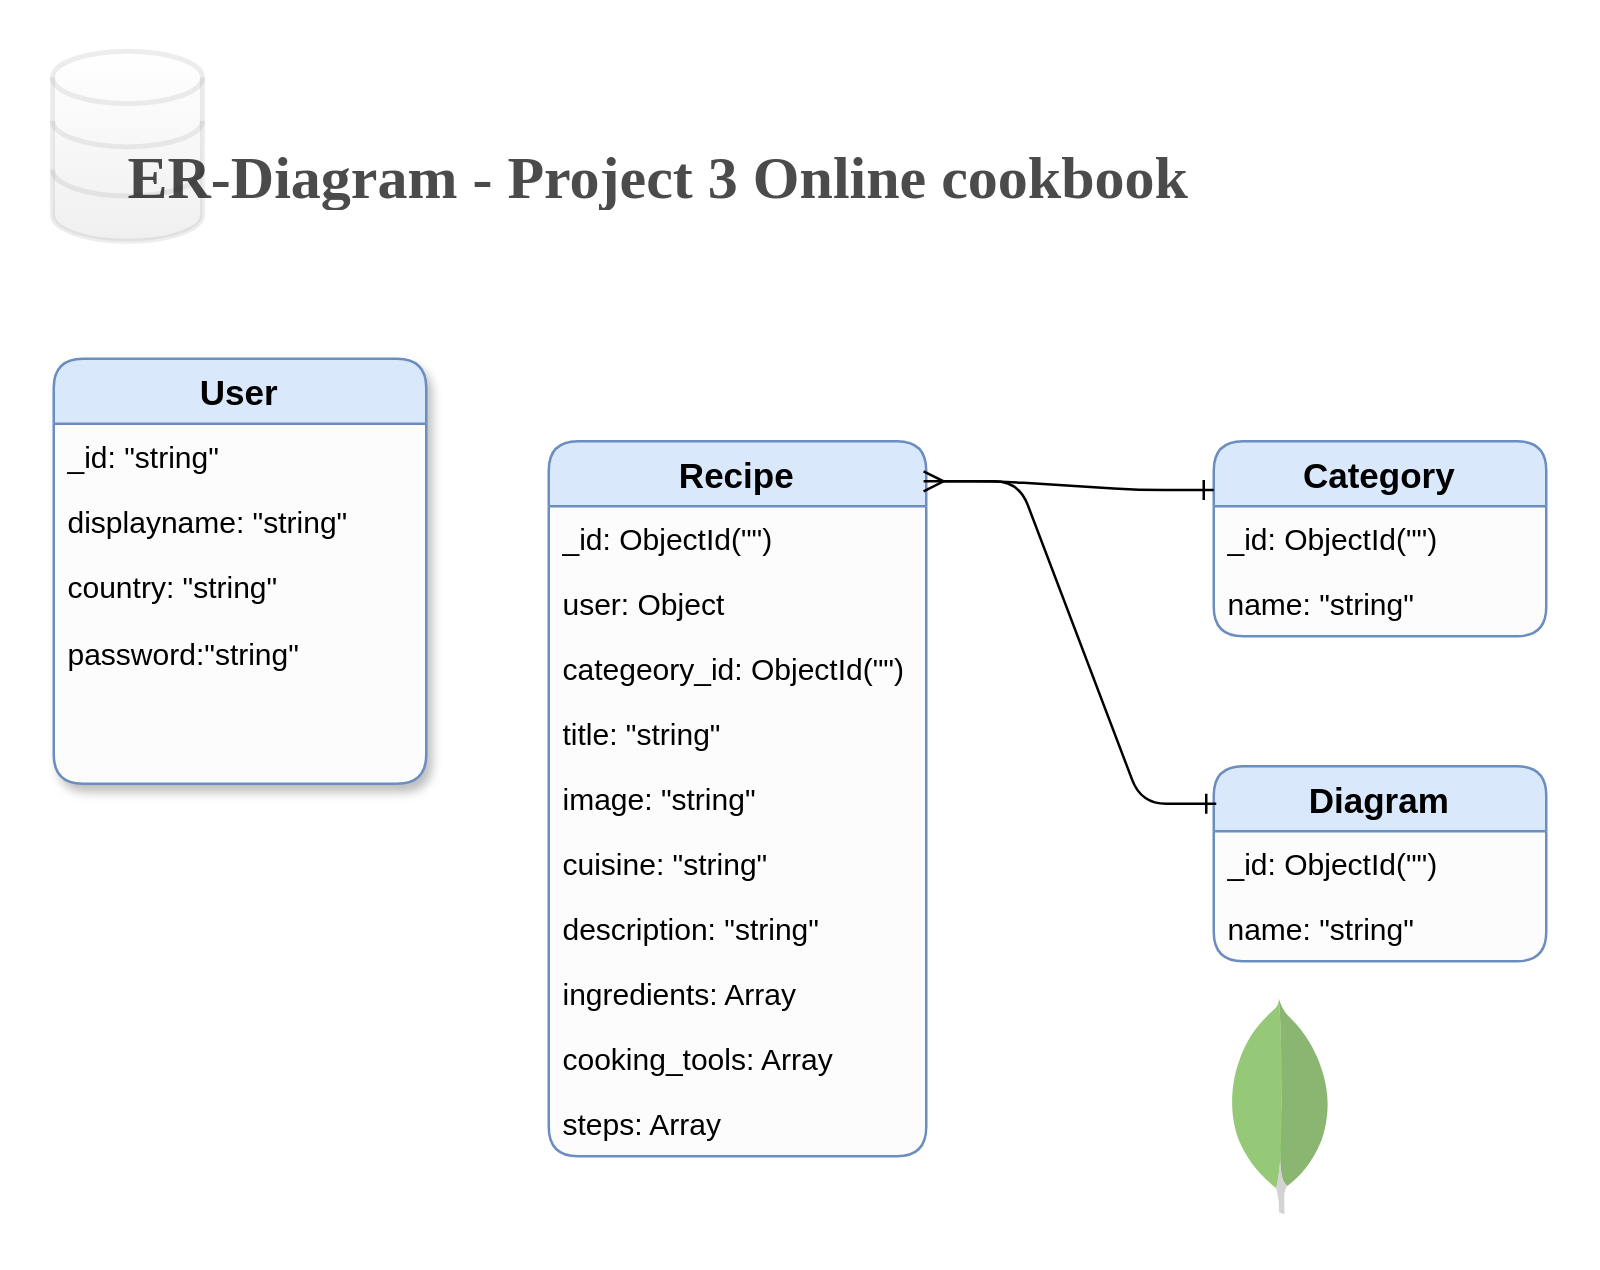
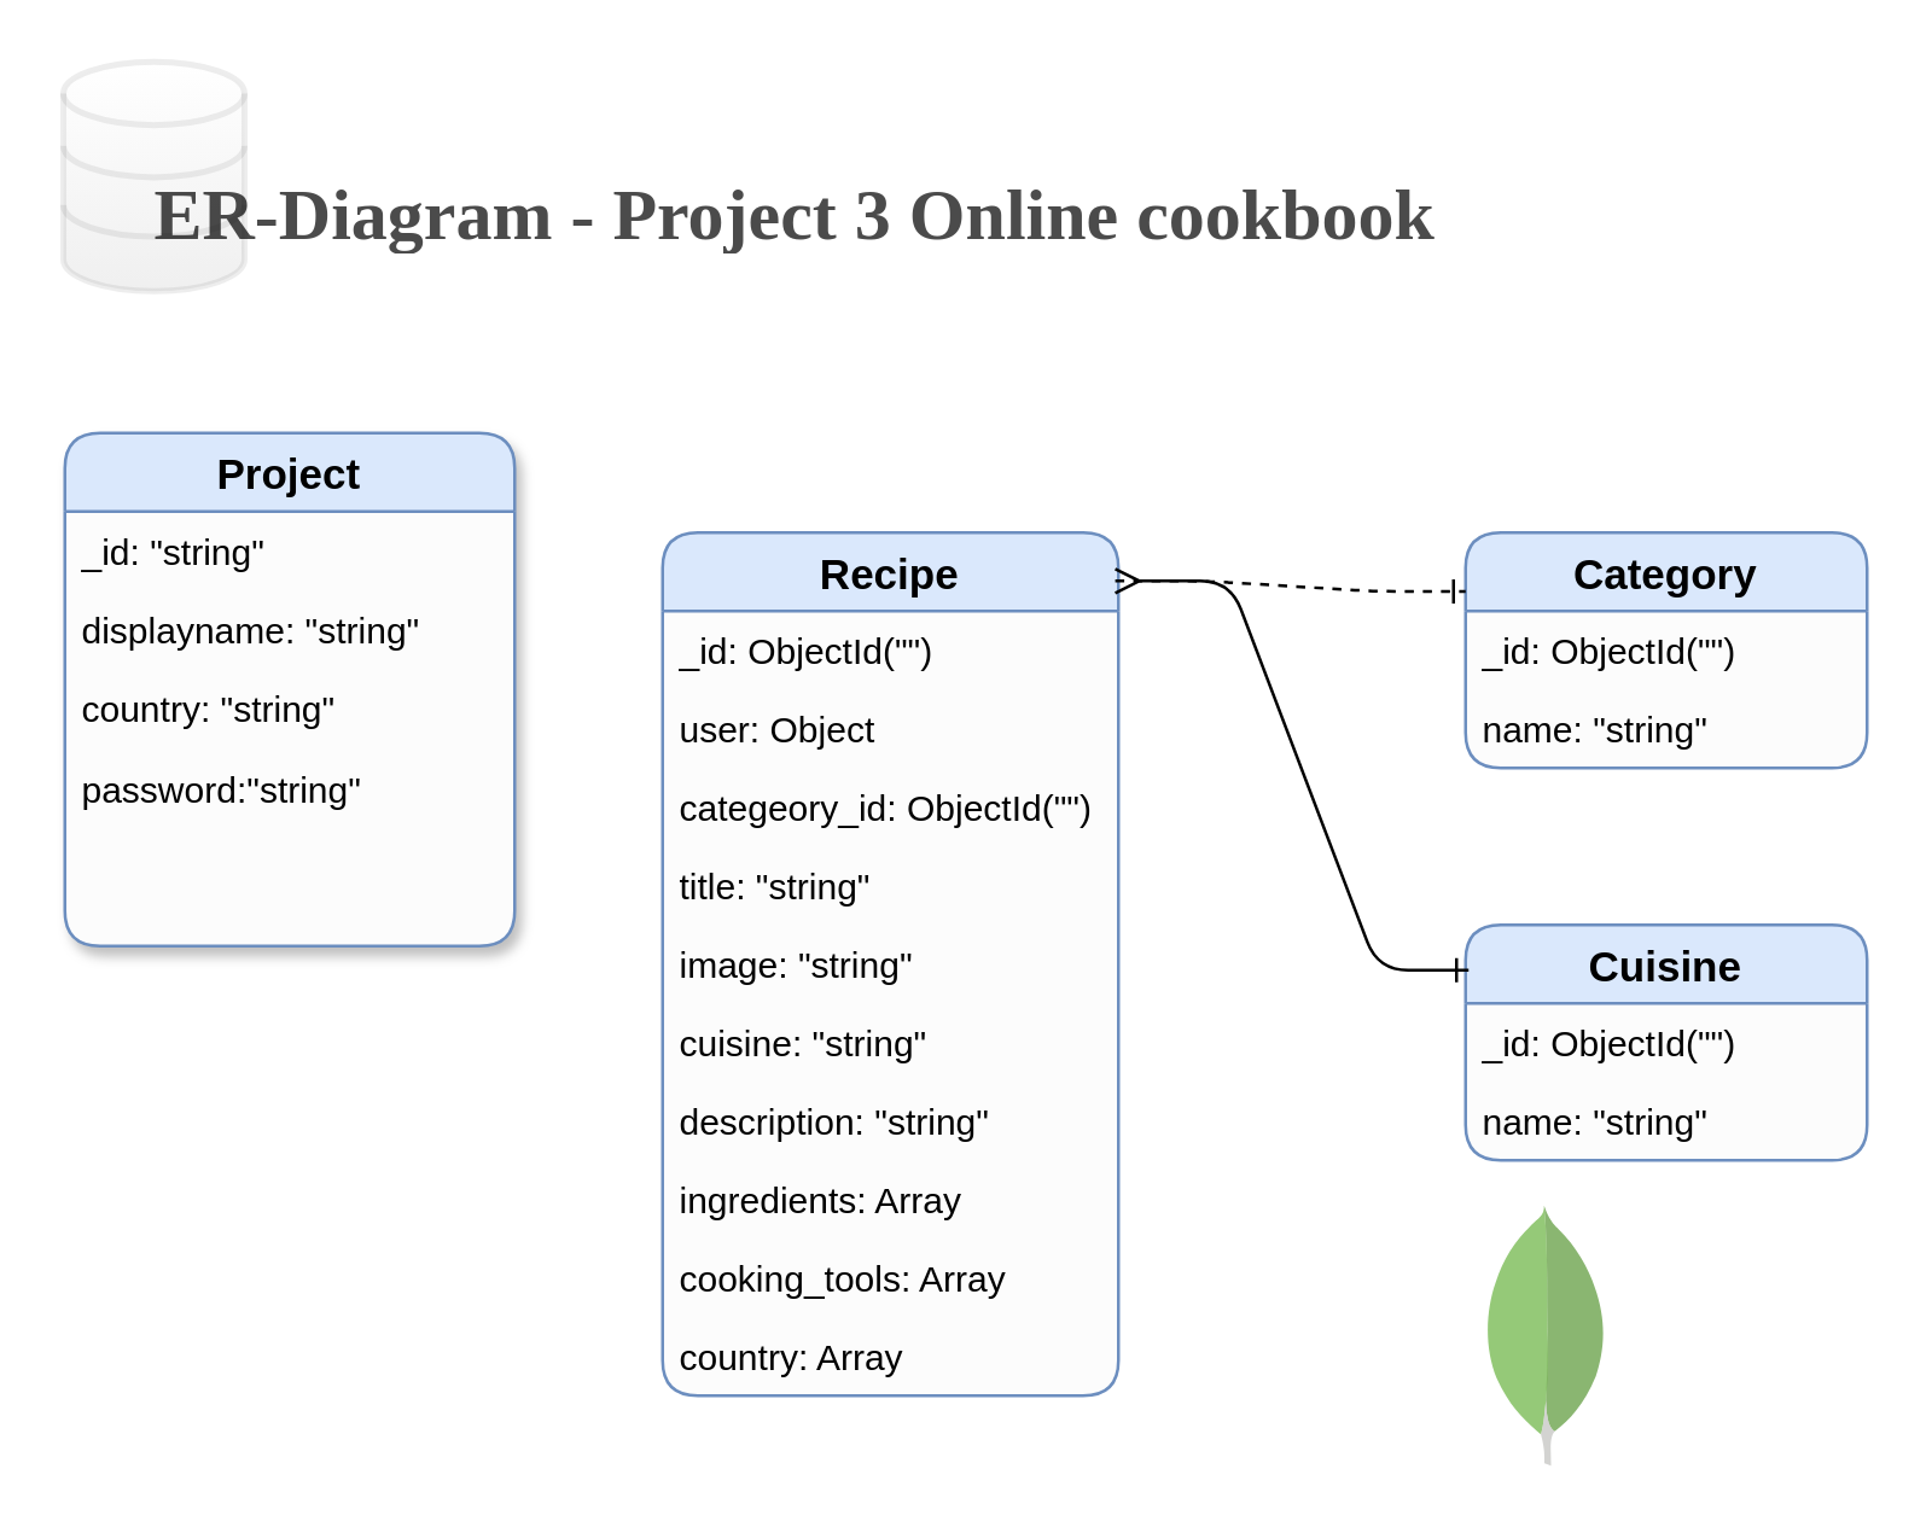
- <mxCell id="16" value="User" style="swimlane;fontStyle=1;childLayout=stackLayout;horizontal=1;startSize=26;fillColor=#dae8fc;horizontalStack=0;resizeParent=1;resizeParentMax=0;resizeLast=0;collapsible=1;marginBottom=0;swimlaneFillColor=#FCFCFC;align=center;fontSize=14;strokeColor=#6c8ebf;rounded=1;shadow=1;comic=0;glass=0;" parent="1" vertex="1"><mxGeometry x="21" y="143" width="149" height="170" as="geometry" /></mxCell>
+ <mxCell id="16" value="Project" style="swimlane;fontStyle=1;childLayout=stackLayout;horizontal=1;startSize=26;fillColor=#dae8fc;horizontalStack=0;resizeParent=1;resizeParentMax=0;resizeLast=0;collapsible=1;marginBottom=0;swimlaneFillColor=#FCFCFC;align=center;fontSize=14;strokeColor=#6c8ebf;rounded=1;shadow=1;comic=0;glass=0;" parent="1" vertex="1"><mxGeometry x="21" y="143" width="149" height="170" as="geometry" /></mxCell>
- <mxCell id="27" value="" style="edgeStyle=entityRelationEdgeStyle;fontSize=12;html=1;endArrow=ERone;entryX=0;entryY=0.25;entryDx=0;entryDy=0;exitX=0.993;exitY=0.056;exitDx=0;exitDy=0;exitPerimeter=0;endFill=0;startArrow=ERmany;startFill=0;" edge="1" parent="1" source="2" target="13"><mxGeometry width="100" height="100" relative="1" as="geometry"><mxPoint x="484" y="279" as="sourcePoint" /><mxPoint x="584" y="179" as="targetPoint" /></mxGeometry></mxCell>
+ <mxCell id="27" value="" style="edgeStyle=entityRelationEdgeStyle;fontSize=12;html=1;endArrow=ERone;entryX=0;entryY=0.25;entryDx=0;entryDy=0;exitX=0.993;exitY=0.056;exitDx=0;exitDy=0;exitPerimeter=0;endFill=0;startArrow=ERmany;startFill=0;dashed=1;" edge="1" parent="1" source="2" target="13"><mxGeometry width="100" height="100" relative="1" as="geometry"><mxPoint x="484" y="279" as="sourcePoint" /><mxPoint x="584" y="179" as="targetPoint" /></mxGeometry></mxCell>
- <mxCell id="24" value="Diagram" style="swimlane;fontStyle=1;childLayout=stackLayout;horizontal=1;startSize=26;fillColor=#dae8fc;horizontalStack=0;resizeParent=1;resizeParentMax=0;resizeLast=0;collapsible=1;marginBottom=0;swimlaneFillColor=#FCFCFC;align=center;fontSize=14;strokeColor=#6c8ebf;rounded=1;" vertex="1" parent="1"><mxGeometry x="485" y="306" width="133" height="78" as="geometry" /></mxCell>
+ <mxCell id="24" value="Cuisine" style="swimlane;fontStyle=1;childLayout=stackLayout;horizontal=1;startSize=26;fillColor=#dae8fc;horizontalStack=0;resizeParent=1;resizeParentMax=0;resizeLast=0;collapsible=1;marginBottom=0;swimlaneFillColor=#FCFCFC;align=center;fontSize=14;strokeColor=#6c8ebf;rounded=1;" vertex="1" parent="1"><mxGeometry x="485" y="306" width="133" height="78" as="geometry" /></mxCell>
- <mxCell id="12" value="steps: Array" style="text;strokeColor=none;fillColor=none;spacingLeft=4;spacingRight=4;overflow=hidden;rotatable=0;points=[[0,0.5],[1,0.5]];portConstraint=eastwest;fontSize=12;" parent="2" vertex="1"><mxGeometry y="260" width="151" height="26" as="geometry" /></mxCell>
+ <mxCell id="12" value="country: Array" style="text;strokeColor=none;fillColor=none;spacingLeft=4;spacingRight=4;overflow=hidden;rotatable=0;points=[[0,0.5],[1,0.5]];portConstraint=eastwest;fontSize=12;" parent="2" vertex="1"><mxGeometry y="260" width="151" height="26" as="geometry" /></mxCell>
